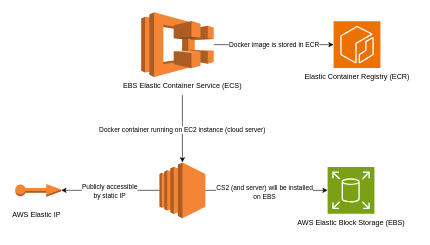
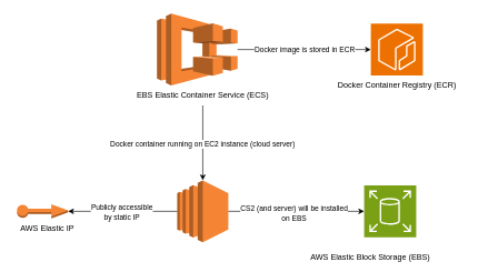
- <mxCell id="19" value="Elastic Container Registry (ECR)" style="text;html=1;align=center;verticalAlign=middle;resizable=0;points=[];autosize=1;strokeColor=none;fillColor=none;" vertex="1" parent="1"><mxGeometry x="494" y="112.85" width="200" height="30" as="geometry" /></mxCell>
+ <mxCell id="19" value="Docker Container Registry (ECR)" style="text;html=1;align=center;verticalAlign=middle;resizable=0;points=[];autosize=1;strokeColor=none;fillColor=none;" vertex="1" parent="1"><mxGeometry x="494" y="112.85" width="200" height="30" as="geometry" /></mxCell>
- <mxCell id="15" value="AWS Elastic IP" style="text;html=1;align=center;verticalAlign=middle;resizable=0;points=[];autosize=1;strokeColor=none;fillColor=none;" vertex="1" parent="1"><mxGeometry x="10" y="342" width="100" height="30" as="geometry" /></mxCell>
+ <mxCell id="15" value="AWS Elastic IP" style="text;html=1;align=center;verticalAlign=middle;resizable=0;points=[];autosize=1;strokeColor=none;fillColor=none;" vertex="1" parent="1"><mxGeometry x="20" y="327" width="100" height="30" as="geometry" /></mxCell>
- <mxCell id="9" value="AWS Elastic Block Storage (EBS)" style="text;html=1;align=center;verticalAlign=middle;resizable=0;points=[];autosize=1;strokeColor=none;fillColor=none;" vertex="1" parent="1"><mxGeometry x="484" y="355.5" width="200" height="30" as="geometry" /></mxCell>
+ <mxCell id="9" value="AWS Elastic Block Storage (EBS)" style="text;html=1;align=center;verticalAlign=middle;resizable=0;points=[];autosize=1;strokeColor=none;fillColor=none;" vertex="1" parent="1"><mxGeometry x="454" y="370.5" width="200" height="30" as="geometry" /></mxCell>
